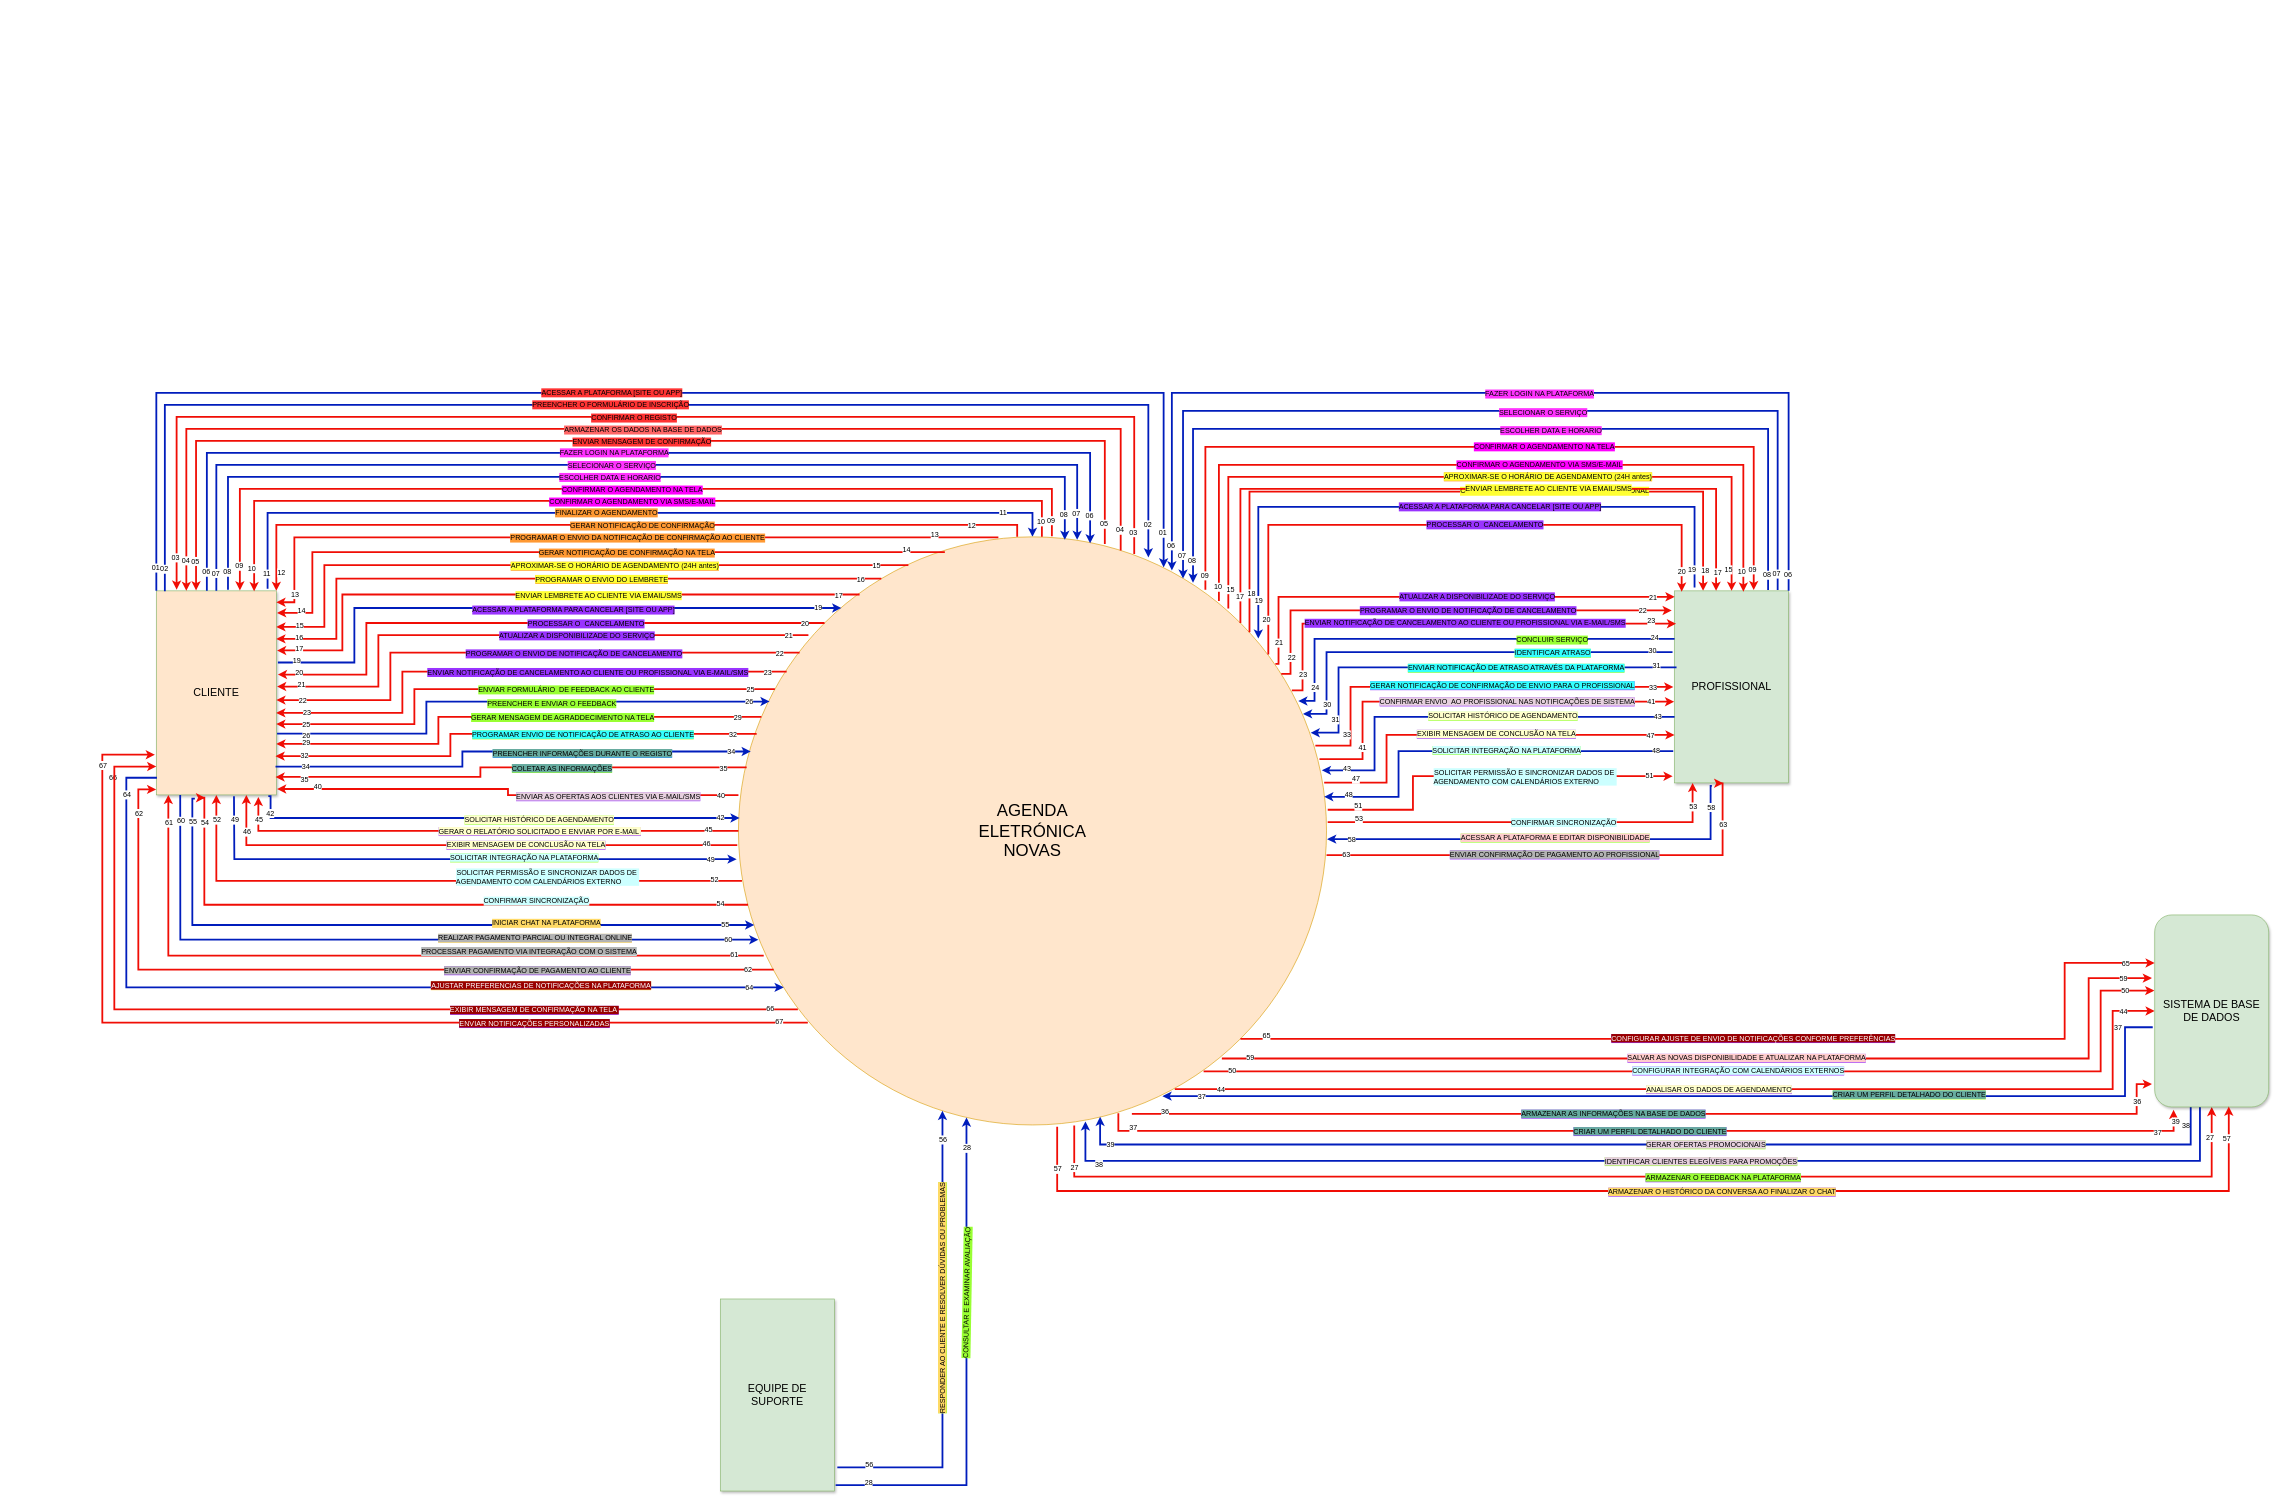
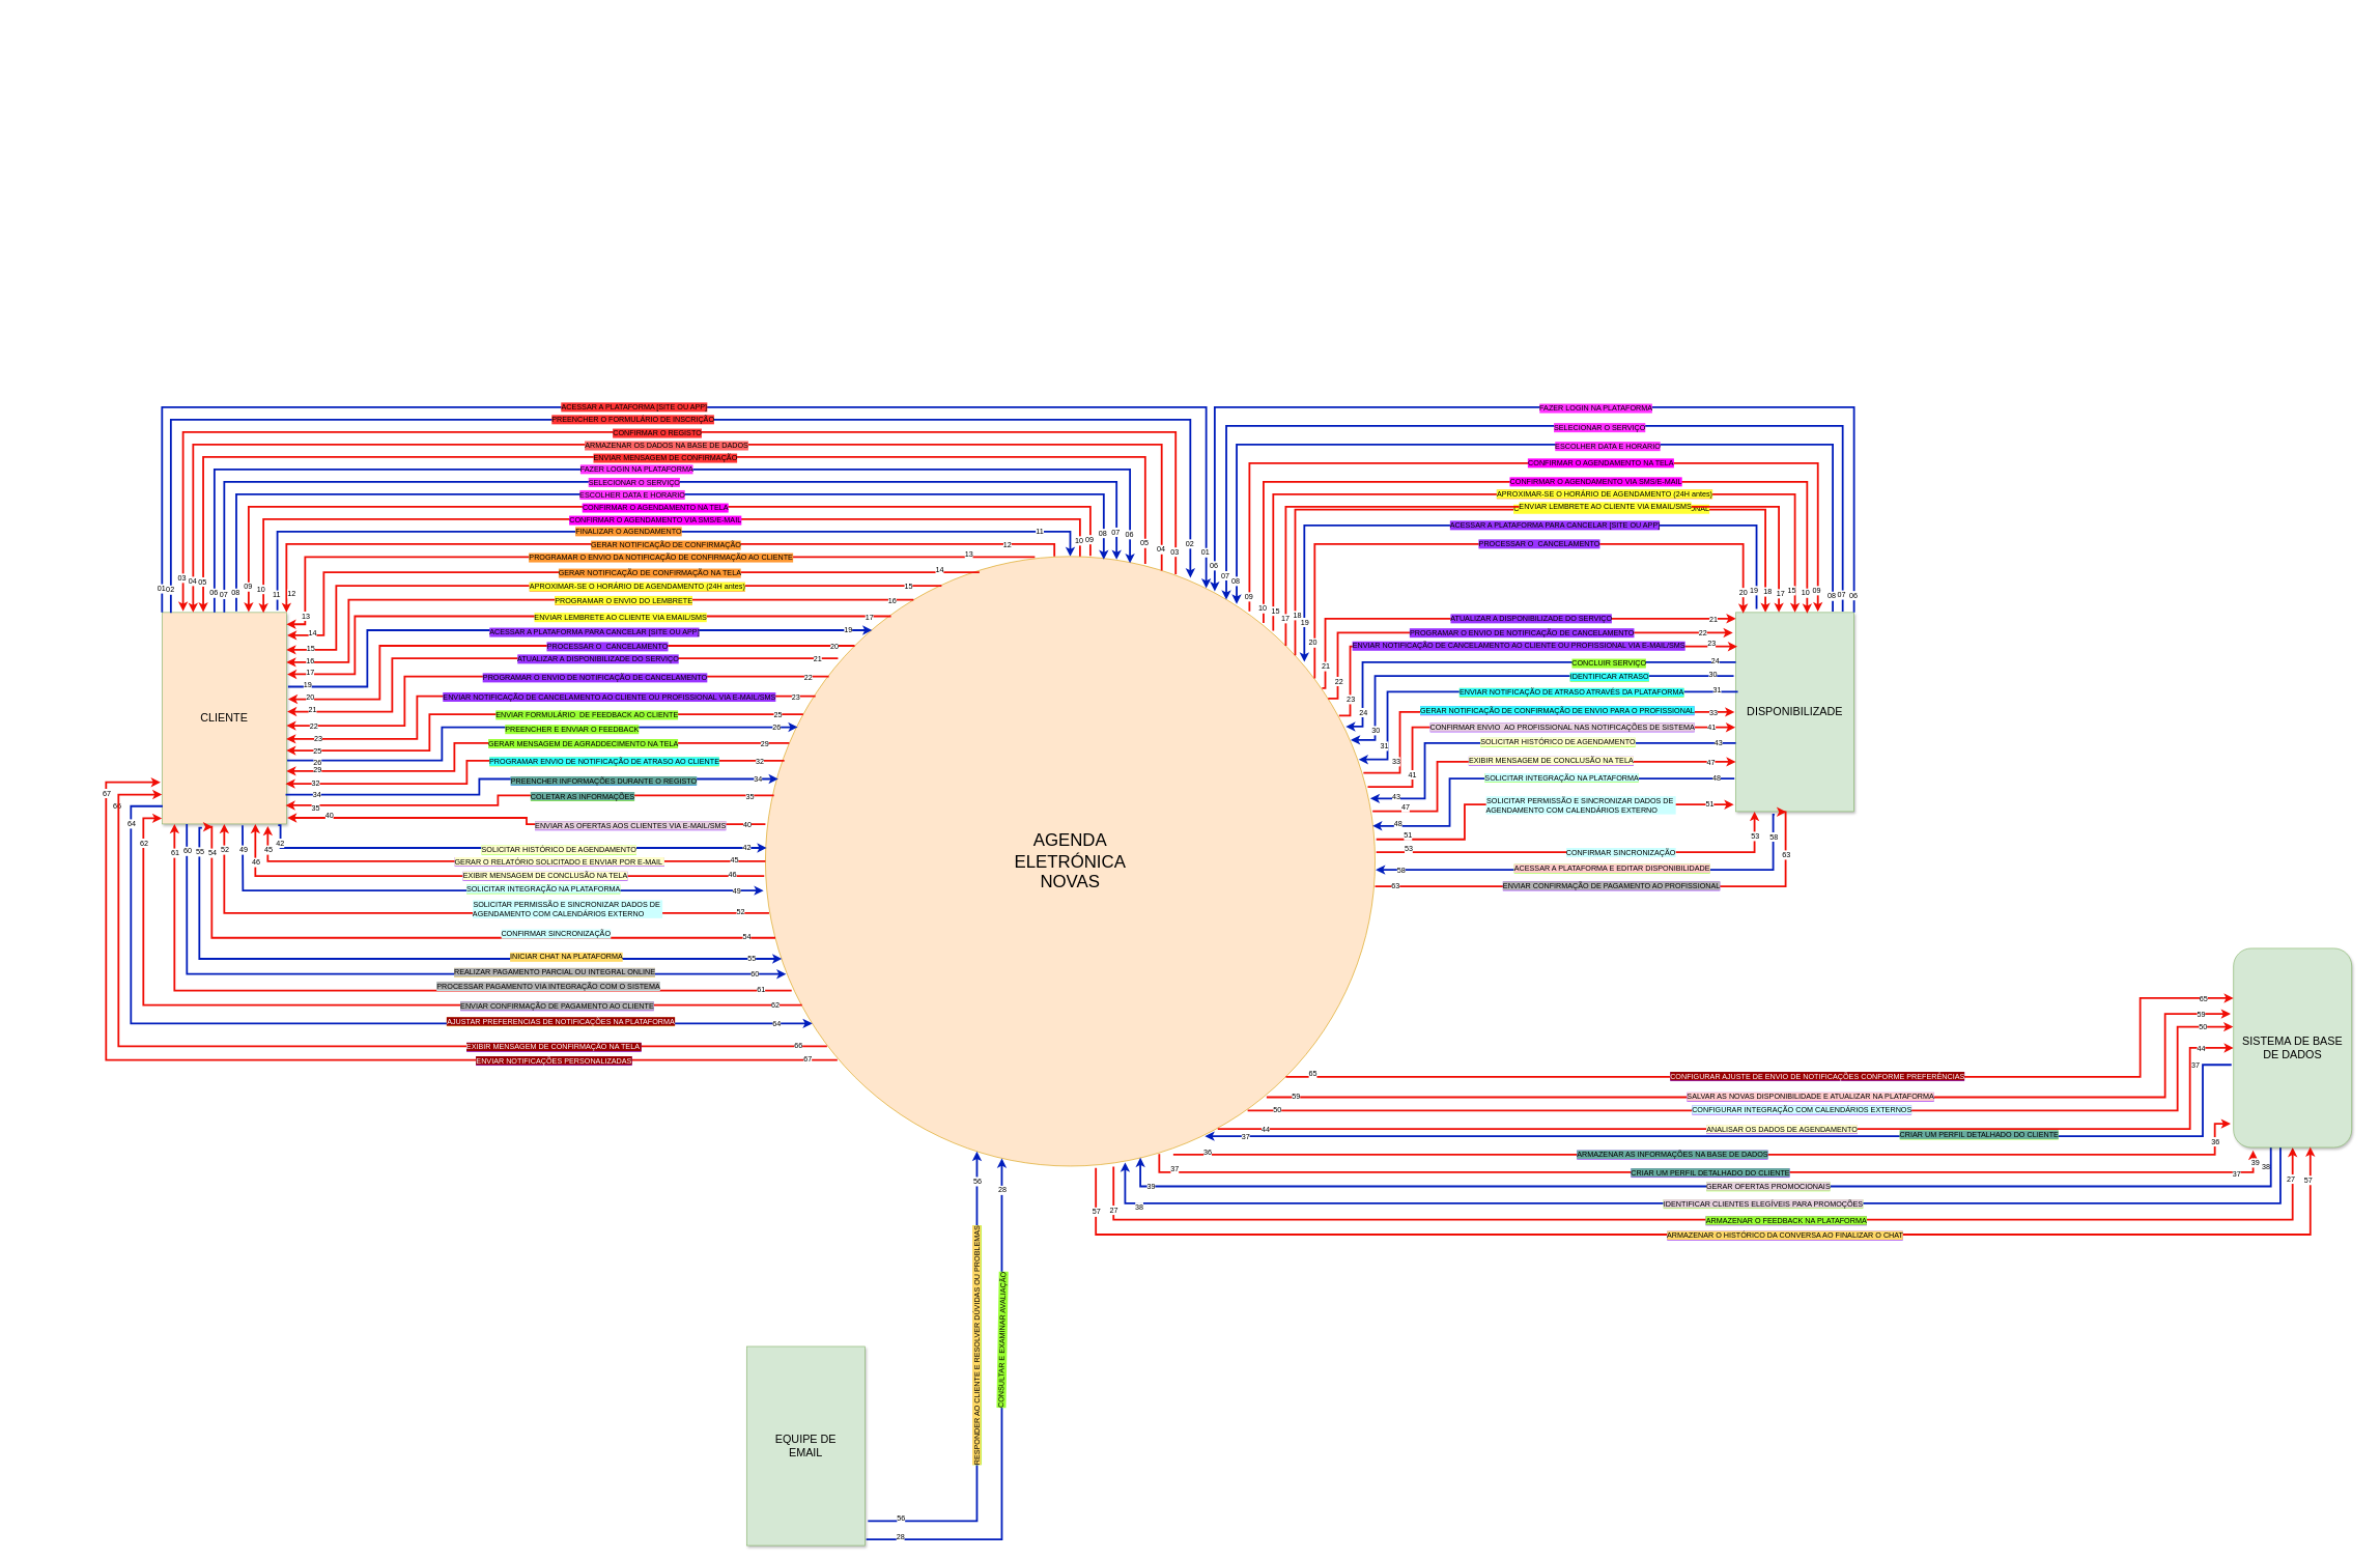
- <mxCell id="100" value="PROFISSIONAL" style="whiteSpace=wrap;html=1;shadow=1;fontSize=18;fillColor=#d5e8d4;strokeColor=#82b366;" parent="1" vertex="1"><mxGeometry x="2790" y="984" width="190" height="320" as="geometry" /></mxCell>
+ <mxCell id="100" value="DISPONIBILIZADE" style="whiteSpace=wrap;html=1;shadow=1;fontSize=18;fillColor=#d5e8d4;strokeColor=#82b366;" parent="1" vertex="1"><mxGeometry x="2790" y="984" width="190" height="320" as="geometry" /></mxCell>
- <mxCell id="161" value="&lt;font color=&quot;#000000&quot;&gt;EQUIPE DE&lt;/font&gt;&lt;div&gt;&lt;font color=&quot;#000000&quot;&gt;SUPORTE&lt;/font&gt;&lt;/div&gt;" style="whiteSpace=wrap;html=1;shadow=1;fontSize=18;fillColor=#d5e8d4;strokeColor=#82b366;" parent="1" vertex="1"><mxGeometry x="1200" y="2164" width="190" height="320" as="geometry" /></mxCell>
+ <mxCell id="161" value="&lt;font color=&quot;#000000&quot;&gt;EQUIPE DE&lt;/font&gt;&lt;div&gt;&lt;font color=&quot;#000000&quot;&gt;EMAIL&lt;/font&gt;&lt;/div&gt;" style="whiteSpace=wrap;html=1;shadow=1;fontSize=18;fillColor=#d5e8d4;strokeColor=#82b366;" parent="1" vertex="1"><mxGeometry x="1200" y="2164" width="190" height="320" as="geometry" /></mxCell>
